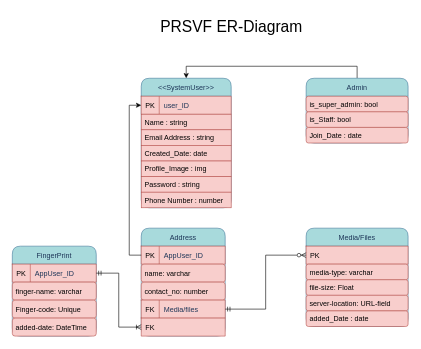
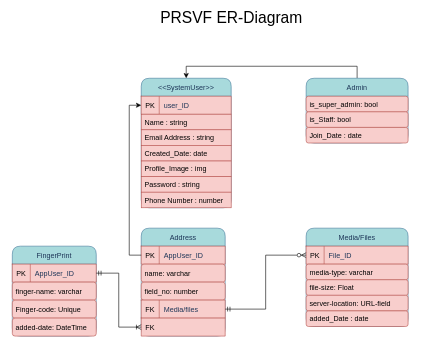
- <mxCell id="42" value="&lt;font style=&quot;font-size: 26px;&quot;&gt;PRSVF ER-Diagram&lt;/font&gt;" style="text;html=1;align=center;verticalAlign=middle;resizable=0;points=[];autosize=1;strokeColor=none;fillColor=none;" vertex="1" parent="1"><mxGeometry x="260" y="35" width="250" height="20" as="geometry" /></mxCell>
+ <mxCell id="42" value="&lt;font style=&quot;font-size: 26px;&quot;&gt;PRSVF ER-Diagram&lt;/font&gt;" style="text;html=1;align=center;verticalAlign=middle;resizable=0;points=[];autosize=1;strokeColor=none;fillColor=none;" vertex="1" parent="1"><mxGeometry x="260" y="20" width="250" height="20" as="geometry" /></mxCell>
+ <mxCell id="47" value="File_ID" style="shape=partialRectangle;connectable=0;fillColor=none;top=0;left=0;bottom=0;right=0;align=left;spacingLeft=6;fontStyle=0;overflow=hidden;rounded=0;sketch=0;fontColor=#1D3557;strokeColor=#457B9D;" vertex="1" parent="45"><mxGeometry x="30" width="140" height="30" as="geometry"><mxRectangle width="140" height="30" as="alternateBounds" /></mxGeometry></mxCell>
- <mxCell id="19" value="contact_no: number" style="text;strokeColor=#b85450;fillColor=#f8cecc;align=left;verticalAlign=middle;spacingLeft=4;spacingRight=4;overflow=hidden;points=[[0,0.5],[1,0.5]];portConstraint=eastwest;rotatable=0;rounded=1;" vertex="1" parent="13"><mxGeometry y="90" width="140" height="30" as="geometry" /></mxCell>
+ <mxCell id="19" value="field_no: number" style="text;strokeColor=#b85450;fillColor=#f8cecc;align=left;verticalAlign=middle;spacingLeft=4;spacingRight=4;overflow=hidden;points=[[0,0.5],[1,0.5]];portConstraint=eastwest;rotatable=0;rounded=1;" vertex="1" parent="13"><mxGeometry y="90" width="140" height="30" as="geometry" /></mxCell>
